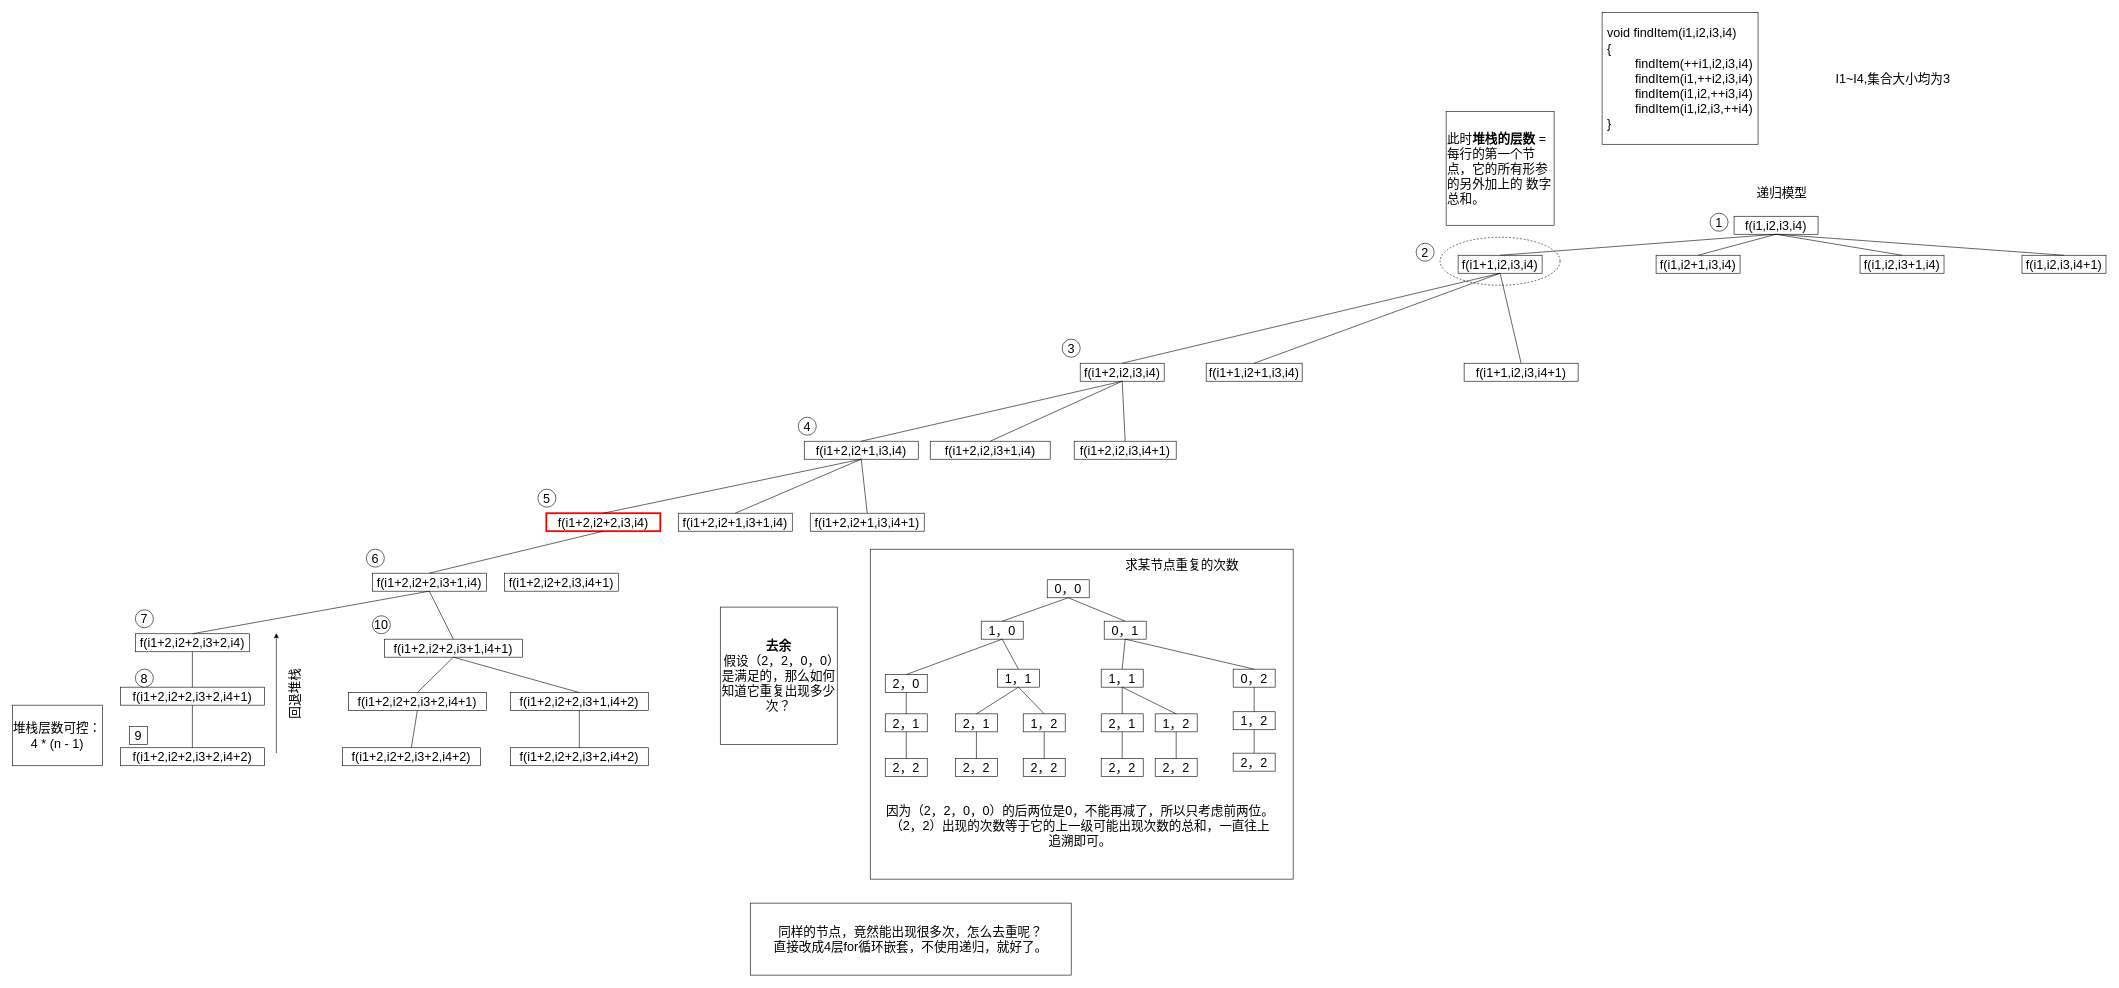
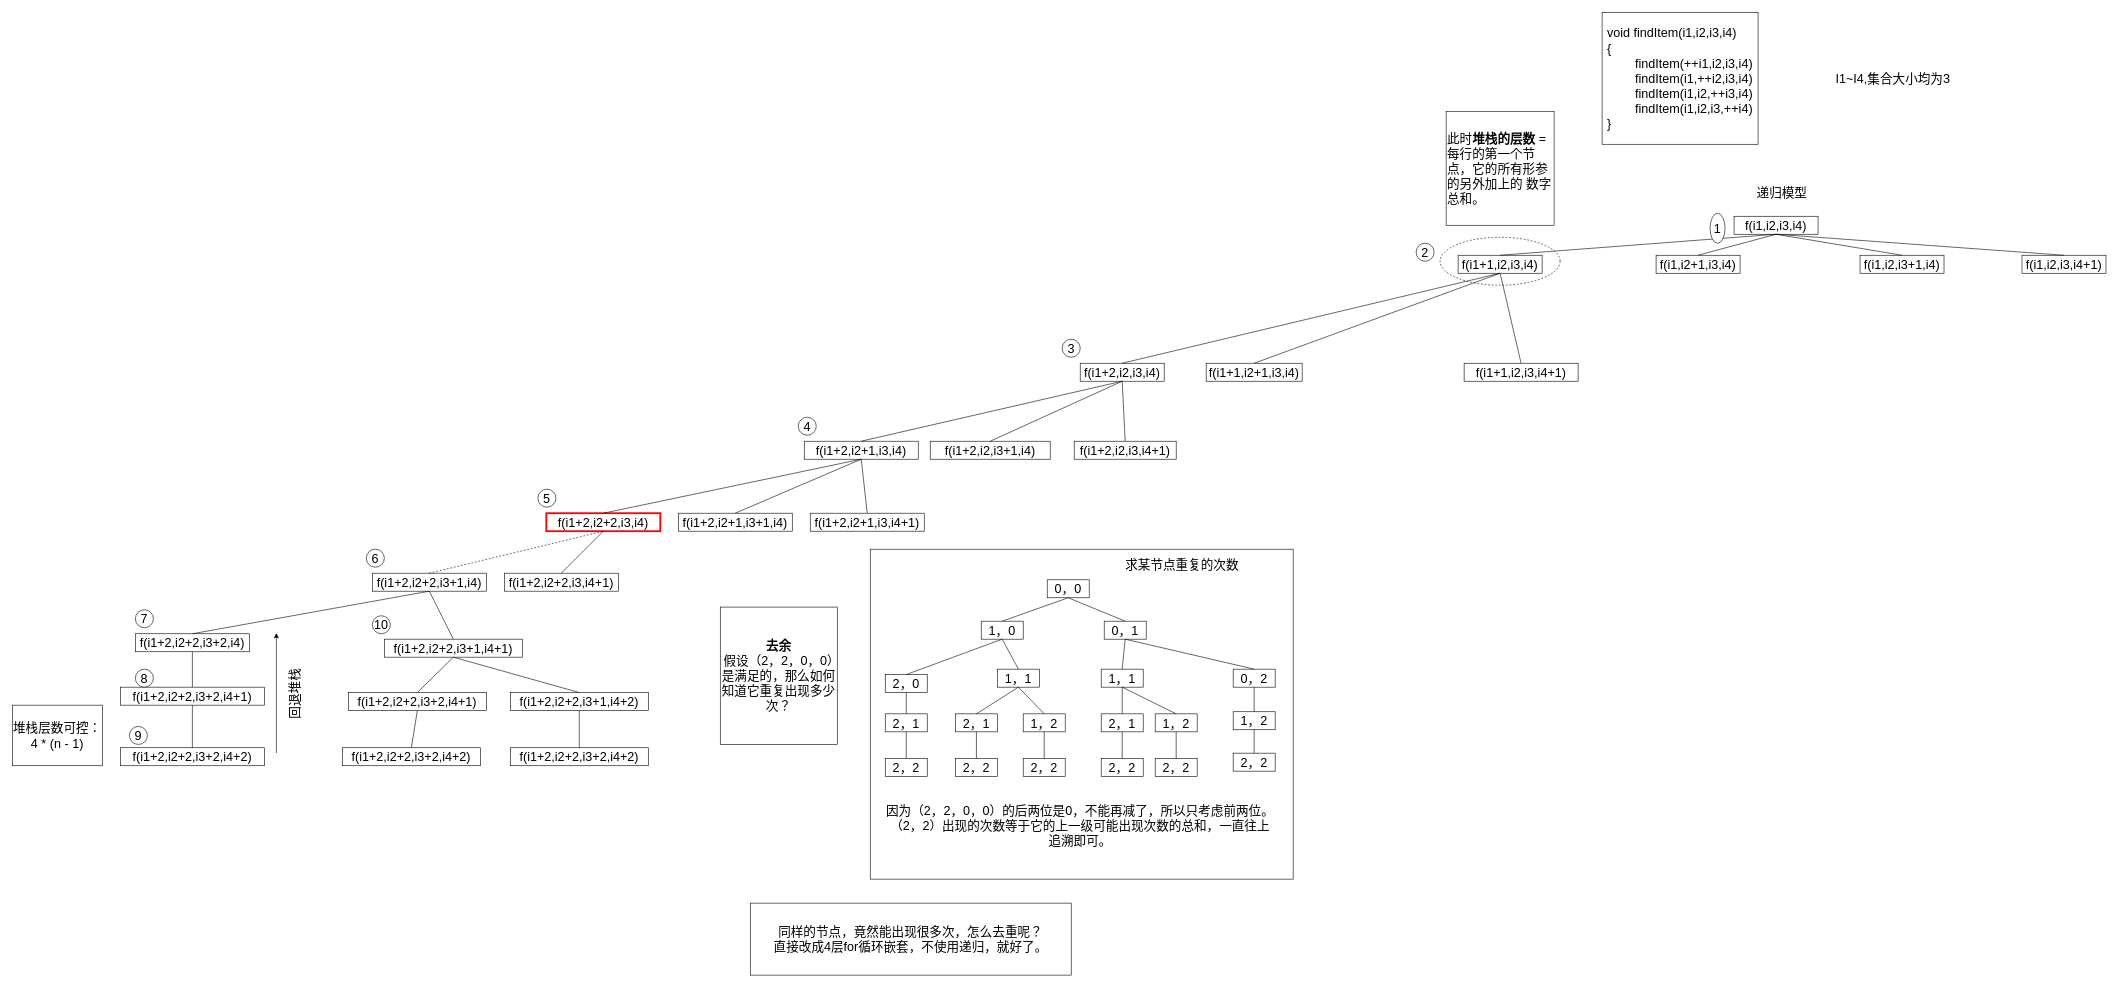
- <mxCell id="48" value="1" style="ellipse;whiteSpace=wrap;html=1;aspect=fixed;fontSize=21;strokeColor=default;" vertex="1" parent="1"><mxGeometry x="2850" y="355" width="30" height="30" as="geometry" /></mxCell>
+ <mxCell id="48" value="1" style="ellipse;whiteSpace=wrap;html=1;aspect=fixed;fontSize=21;strokeColor=default;" vertex="1" parent="1"><mxGeometry x="2850" y="355" width="25" height="50" as="geometry" /></mxCell>
- <mxCell id="36" value="" style="endArrow=none;html=1;rounded=0;fontSize=21;exitX=0.5;exitY=0;exitDx=0;exitDy=0;entryX=0.5;entryY=1;entryDx=0;entryDy=0;" edge="1" parent="1" source="34" target="28"><mxGeometry width="50" height="50" relative="1" as="geometry"><mxPoint x="820" y="885" as="sourcePoint" /><mxPoint x="870" y="835" as="targetPoint" /></mxGeometry></mxCell>
+ <mxCell id="36" value="" style="endArrow=none;html=1;rounded=0;fontSize=21;exitX=0.5;exitY=0;exitDx=0;exitDy=0;entryX=0.5;entryY=1;entryDx=0;entryDy=0;dashed=1;" edge="1" parent="1" source="34" target="28"><mxGeometry width="50" height="50" relative="1" as="geometry"><mxPoint x="820" y="885" as="sourcePoint" /><mxPoint x="870" y="835" as="targetPoint" /></mxGeometry></mxCell>
+ <mxCell id="37" value="" style="endArrow=none;html=1;rounded=0;fontSize=21;exitX=0.5;exitY=0;exitDx=0;exitDy=0;entryX=0.5;entryY=1;entryDx=0;entryDy=0;" edge="1" parent="1" source="35" target="28"><mxGeometry width="50" height="50" relative="1" as="geometry"><mxPoint x="1110" y="955" as="sourcePoint" /><mxPoint x="1160" y="905" as="targetPoint" /></mxGeometry></mxCell>
- <mxCell id="56" value="9" style="whiteSpace=wrap;html=1;aspect=fixed;fontSize=21;strokeColor=default;rounded=0;" vertex="1" parent="1"><mxGeometry x="215" y="1210.5" width="30" height="30" as="geometry" /></mxCell>
+ <mxCell id="56" value="9" style="ellipse;whiteSpace=wrap;html=1;aspect=fixed;fontSize=21;strokeColor=default;" vertex="1" parent="1"><mxGeometry x="215" y="1210.5" width="30" height="30" as="geometry" /></mxCell>
